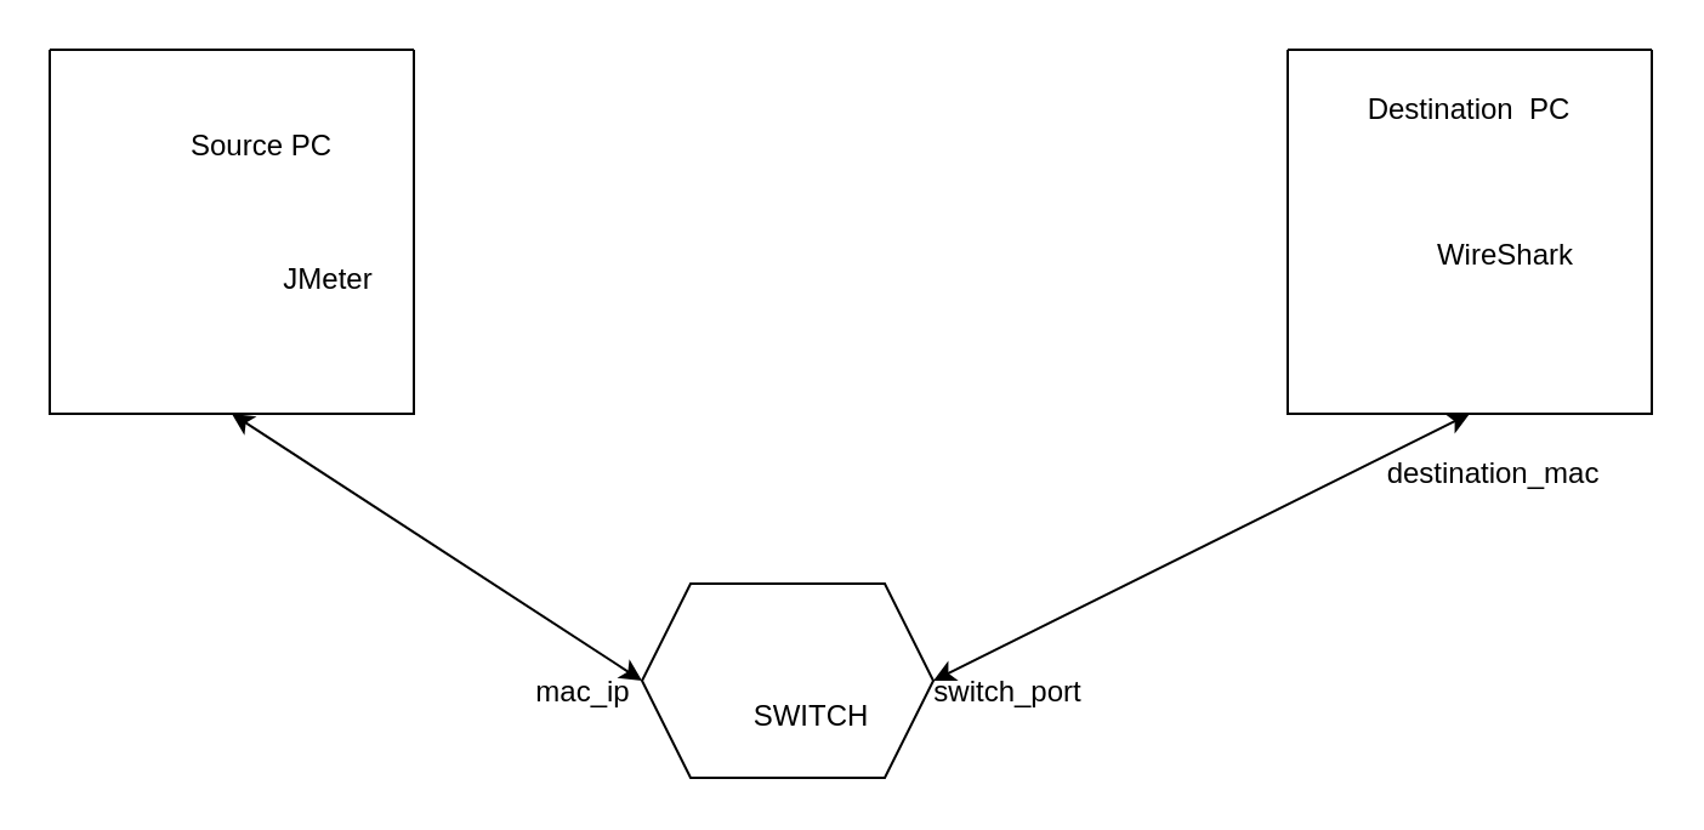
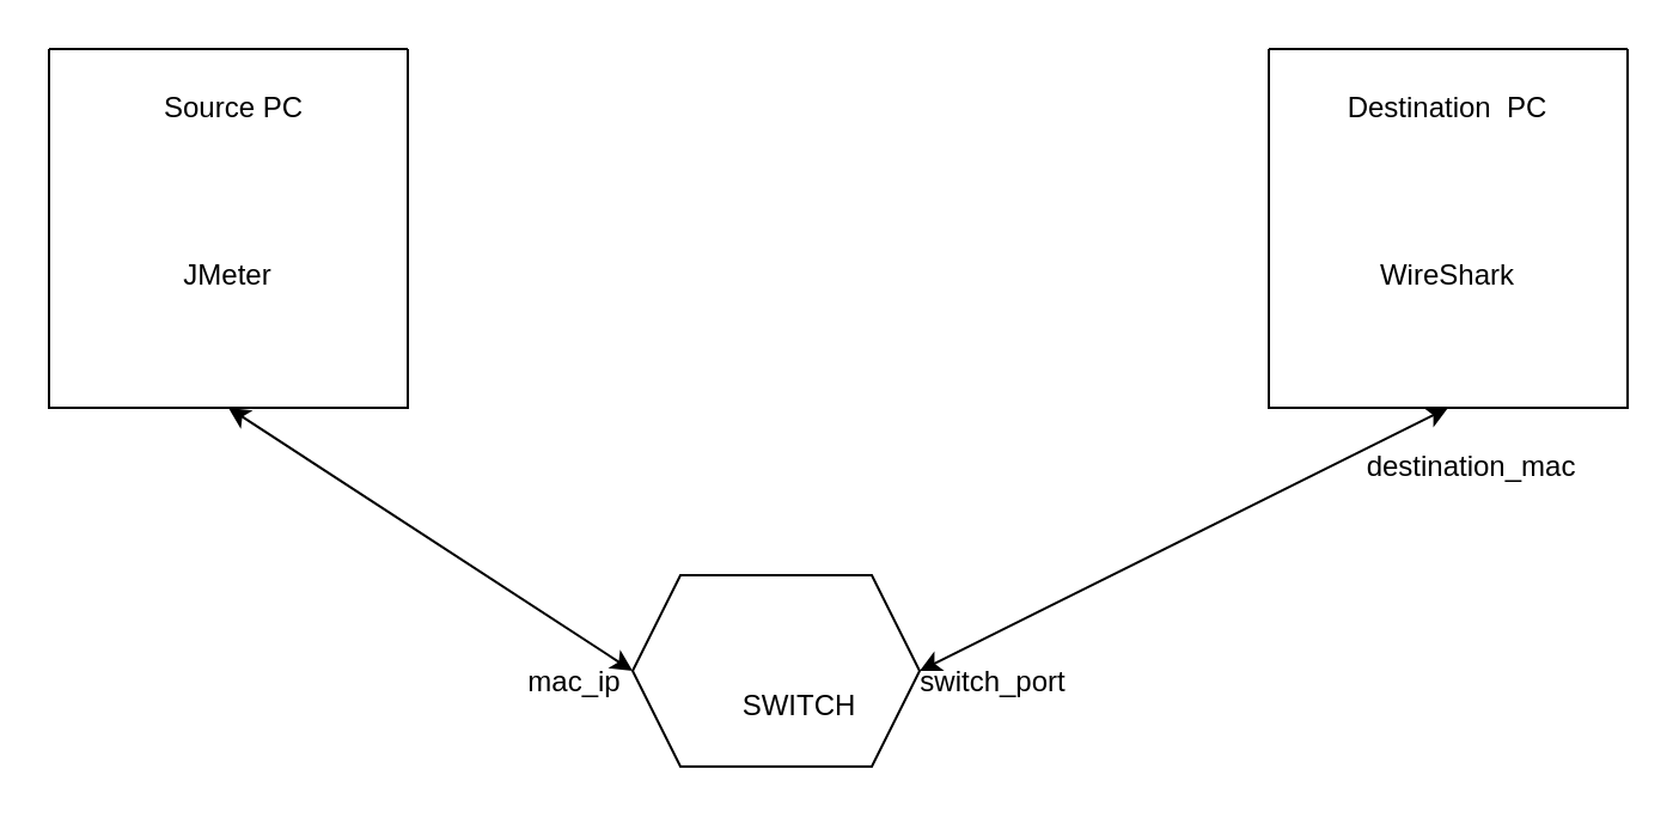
- <mxCell id="4" value="Source PC" style="text;strokeColor=none;align=center;fillColor=none;html=1;verticalAlign=middle;whiteSpace=wrap;rounded=0;" vertex="1" parent="3"><mxGeometry x="55" y="25" width="65" height="30" as="geometry" /></mxCell>
+ <mxCell id="4" value="Source PC" style="text;strokeColor=none;align=center;fillColor=none;html=1;verticalAlign=middle;whiteSpace=wrap;rounded=0;" vertex="1" parent="3"><mxGeometry x="45" y="10" width="65" height="30" as="geometry" /></mxCell>
- <mxCell id="9" value="WireShark" style="text;strokeColor=none;align=center;fillColor=none;html=1;verticalAlign=middle;whiteSpace=wrap;rounded=0;" vertex="1" parent="7"><mxGeometry x="60" y="70" width="60" height="30" as="geometry" /></mxCell>
+ <mxCell id="9" value="WireShark" style="text;strokeColor=none;align=center;fillColor=none;html=1;verticalAlign=middle;whiteSpace=wrap;rounded=0;" vertex="1" parent="7"><mxGeometry x="45" y="80" width="60" height="30" as="geometry" /></mxCell>
- <mxCell id="5" value="JMeter" style="text;strokeColor=none;align=center;fillColor=none;html=1;verticalAlign=middle;whiteSpace=wrap;rounded=0;" vertex="1" parent="3"><mxGeometry x="85" y="80" width="60" height="30" as="geometry" /></mxCell>
+ <mxCell id="5" value="JMeter" style="text;strokeColor=none;align=center;fillColor=none;html=1;verticalAlign=middle;whiteSpace=wrap;rounded=0;" vertex="1" parent="3"><mxGeometry x="45" y="80" width="60" height="30" as="geometry" /></mxCell>
